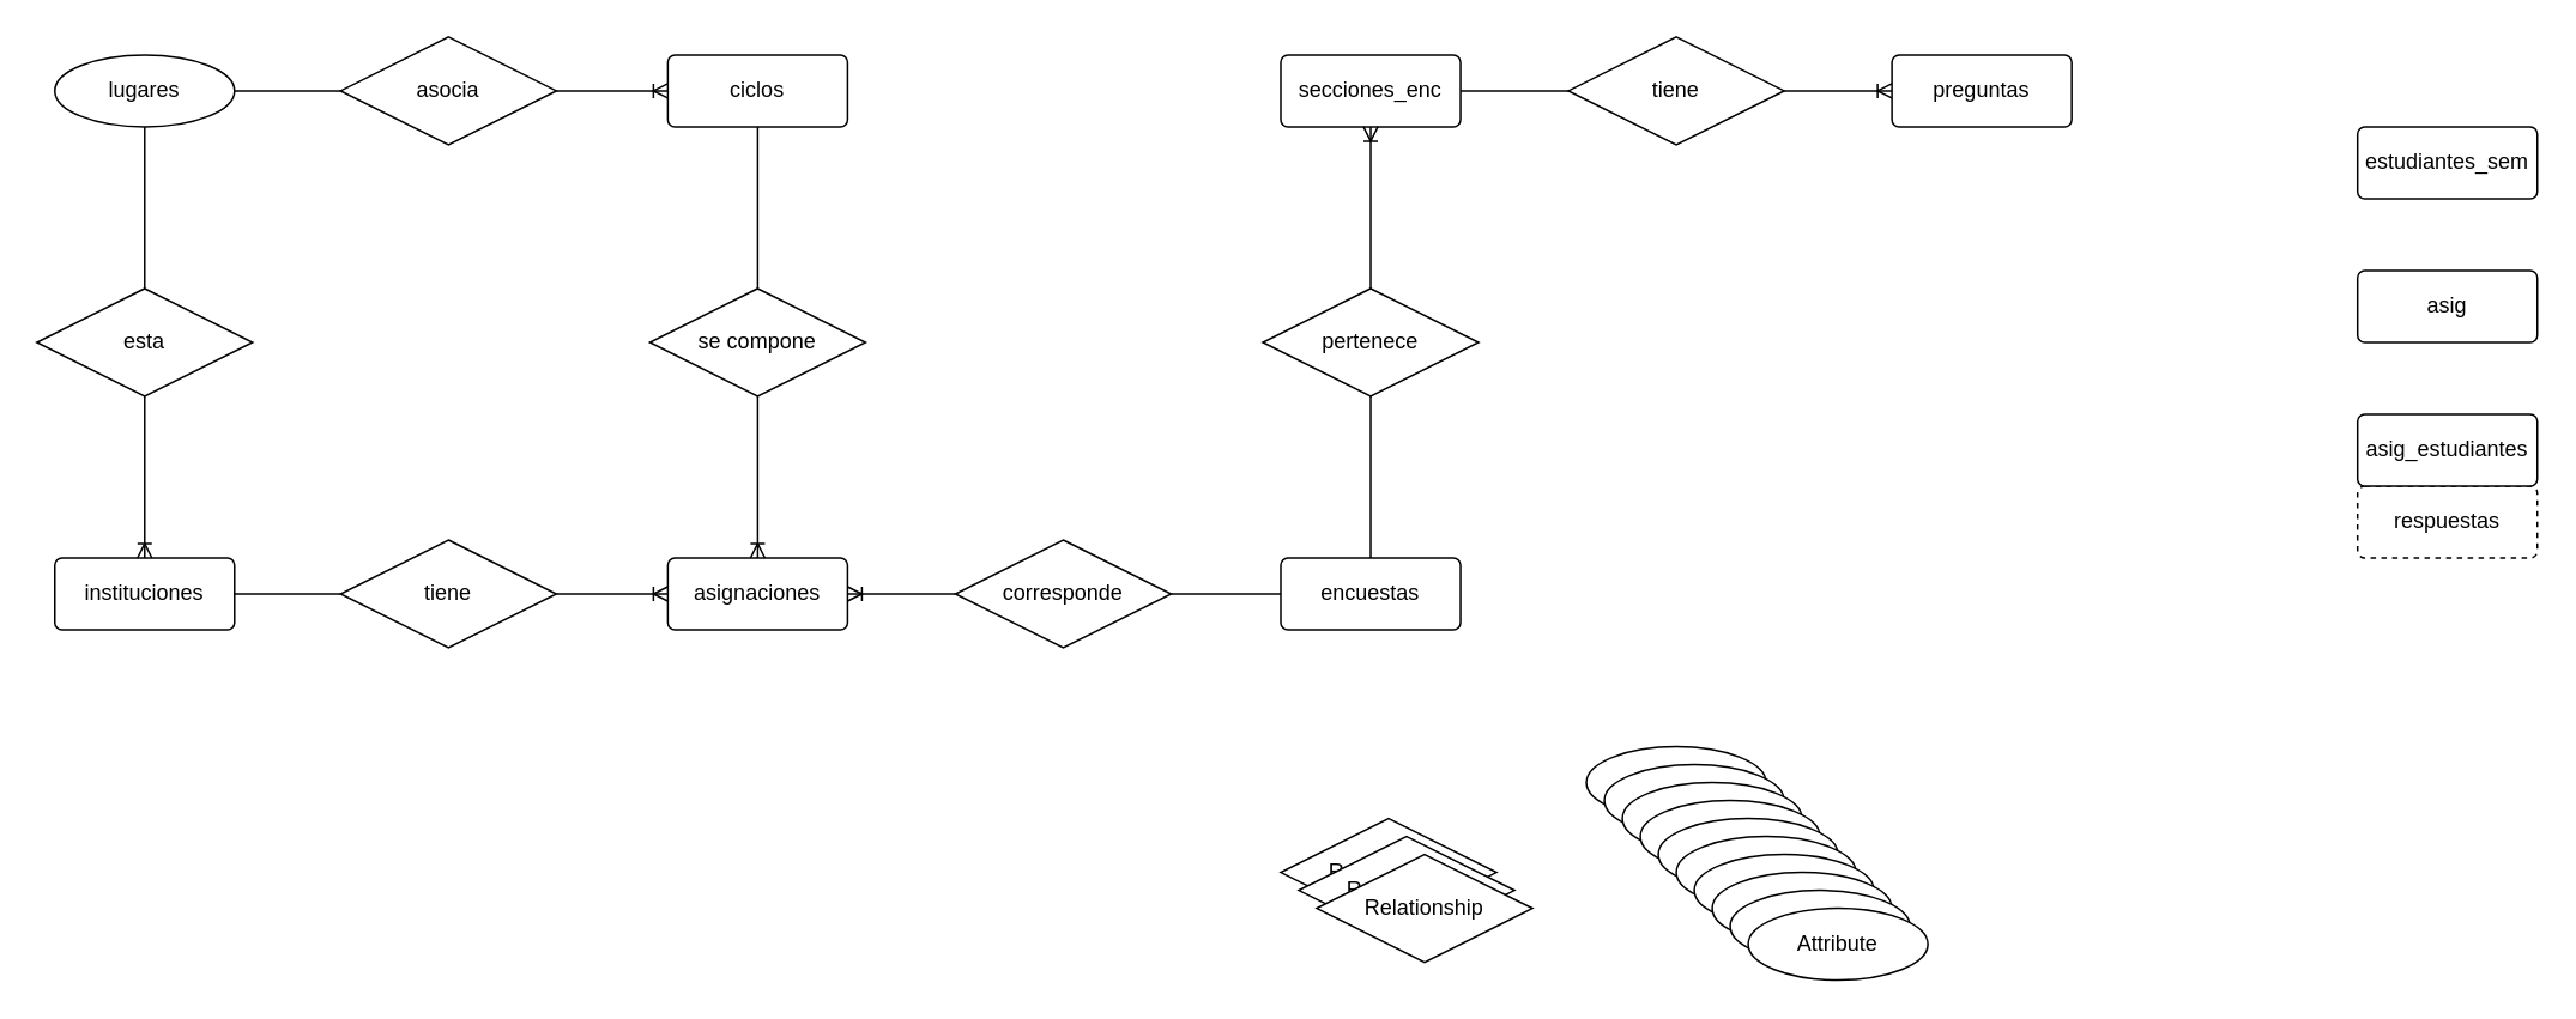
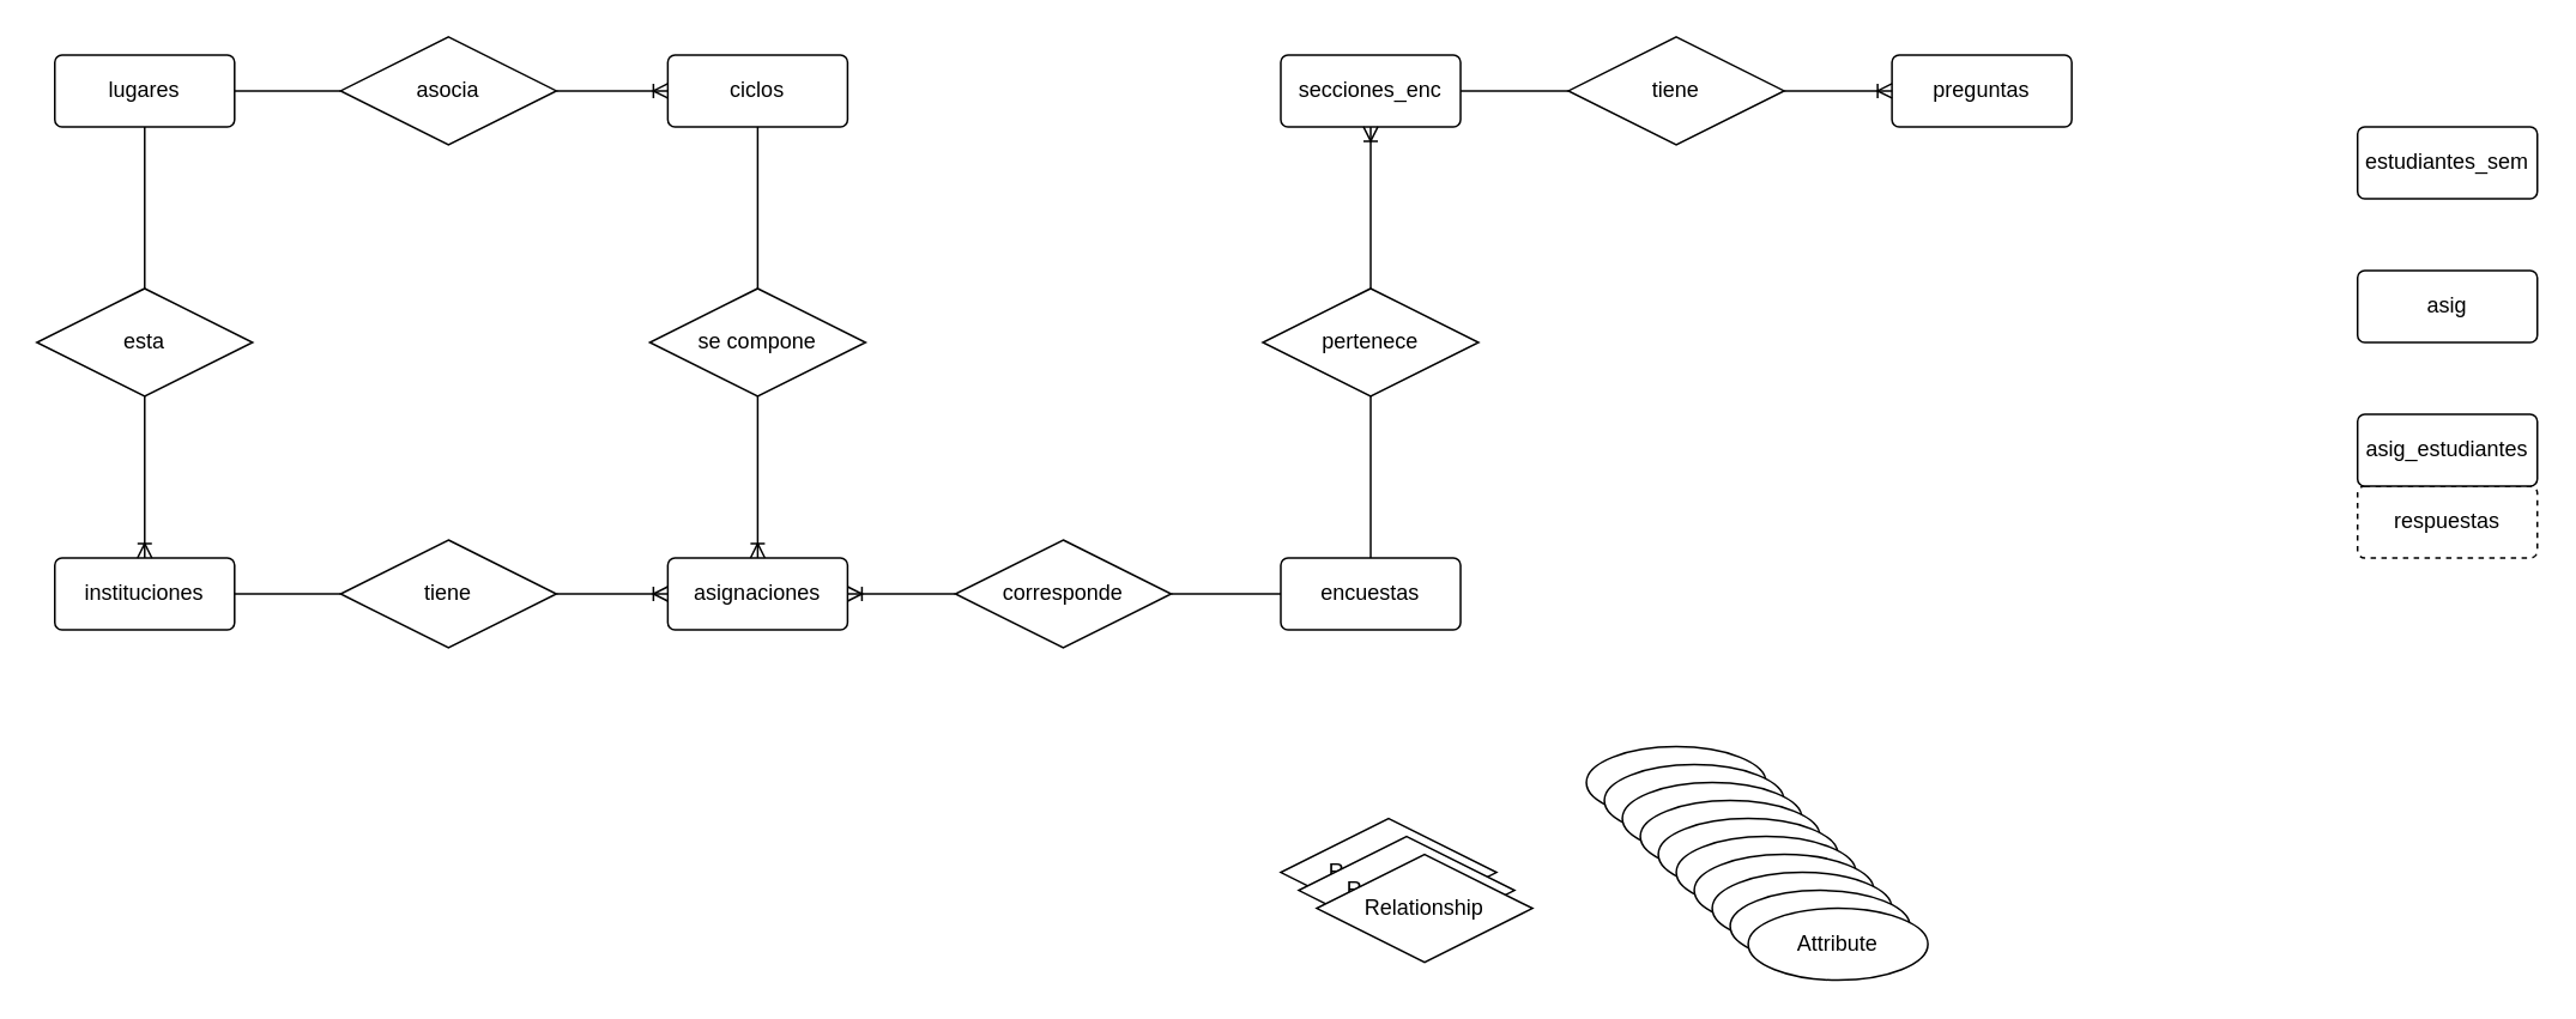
- <mxCell id="2" value="lugares" style="ellipse;arcSize=10;whiteSpace=wrap;html=1;align=center;" vertex="1" parent="1"><mxGeometry x="30" y="30" width="100" height="40" as="geometry" /></mxCell>
+ <mxCell id="2" value="lugares" style="rounded=1;arcSize=10;whiteSpace=wrap;html=1;align=center;" vertex="1" parent="1"><mxGeometry x="30" y="30" width="100" height="40" as="geometry" /></mxCell>
